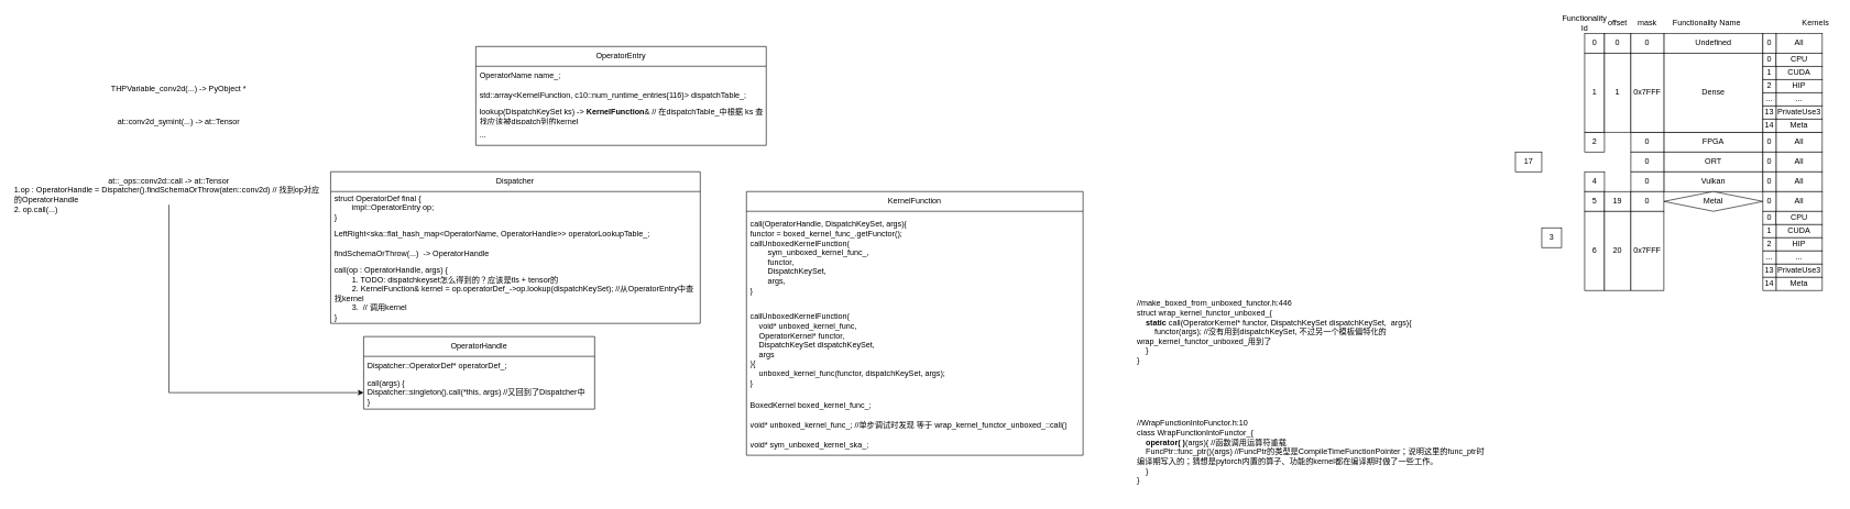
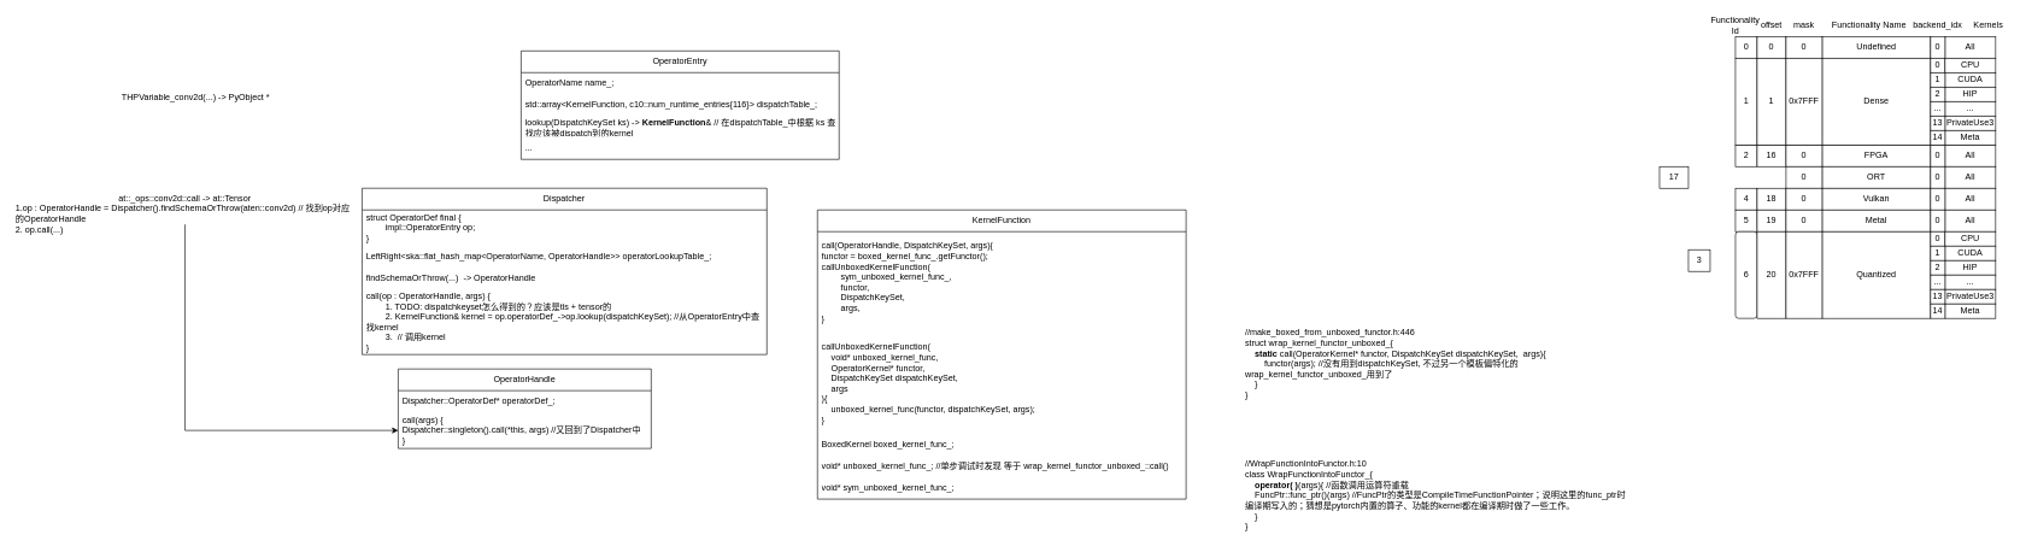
+ <mxCell id="46" value="backend_idx" style="text;html=1;strokeColor=none;fillColor=none;align=center;verticalAlign=middle;whiteSpace=wrap;rounded=0;" vertex="1" parent="1"><mxGeometry x="2650" y="20" width="60" height="30" as="geometry" /></mxCell>
- <mxCell id="16" value="at::conv2d_symint(...) -&amp;gt; at::Tensor" style="text;html=1;strokeColor=none;fillColor=none;align=center;verticalAlign=middle;whiteSpace=wrap;rounded=0;" vertex="1" parent="1"><mxGeometry x="150" y="170" width="240" height="30" as="geometry" /></mxCell>
+ <mxCell id="39" value="16" style="rounded=0;whiteSpace=wrap;html=1;" vertex="1" parent="1"><mxGeometry x="2430" y="200" width="40" height="30" as="geometry" /></mxCell>
+ <mxCell id="53" value="18" style="rounded=0;whiteSpace=wrap;html=1;" vertex="1" parent="1"><mxGeometry x="2430" y="260" width="40" height="30" as="geometry" /></mxCell>
- <mxCell id="58" value="Metal" style="rhombus;whiteSpace=wrap;html=1;" vertex="1" parent="1"><mxGeometry x="2520" y="290" width="150" height="30" as="geometry" /></mxCell>
+ <mxCell id="58" value="Metal" style="rounded=0;whiteSpace=wrap;html=1;" vertex="1" parent="1"><mxGeometry x="2520" y="290" width="150" height="30" as="geometry" /></mxCell>
- <mxCell id="81" value="6" style="rounded=0;whiteSpace=wrap;html=1;" vertex="1" parent="80"><mxGeometry width="30" height="120" as="geometry" /></mxCell>
+ <mxCell id="81" value="6" style="whiteSpace=wrap;html=1;rounded=1;" vertex="1" parent="80"><mxGeometry width="30" height="120" as="geometry" /></mxCell>
+ <mxCell id="82" value="Quantized" style="rounded=0;whiteSpace=wrap;html=1;" vertex="1" parent="80"><mxGeometry x="120" width="150" height="120" as="geometry" /></mxCell>
- <mxCell id="24" value="void* sym_unboxed_kernel_ska_;" style="text;strokeColor=none;fillColor=none;align=left;verticalAlign=middle;spacingLeft=4;spacingRight=4;overflow=hidden;points=[[0,0.5],[1,0.5]];portConstraint=eastwest;rotatable=0;whiteSpace=wrap;html=1;" vertex="1" parent="19"><mxGeometry y="370" width="510" height="30" as="geometry" /></mxCell>
+ <mxCell id="24" value="void* sym_unboxed_kernel_func_;" style="text;strokeColor=none;fillColor=none;align=left;verticalAlign=middle;spacingLeft=4;spacingRight=4;overflow=hidden;points=[[0,0.5],[1,0.5]];portConstraint=eastwest;rotatable=0;whiteSpace=wrap;html=1;" vertex="1" parent="19"><mxGeometry y="370" width="510" height="30" as="geometry" /></mxCell>
